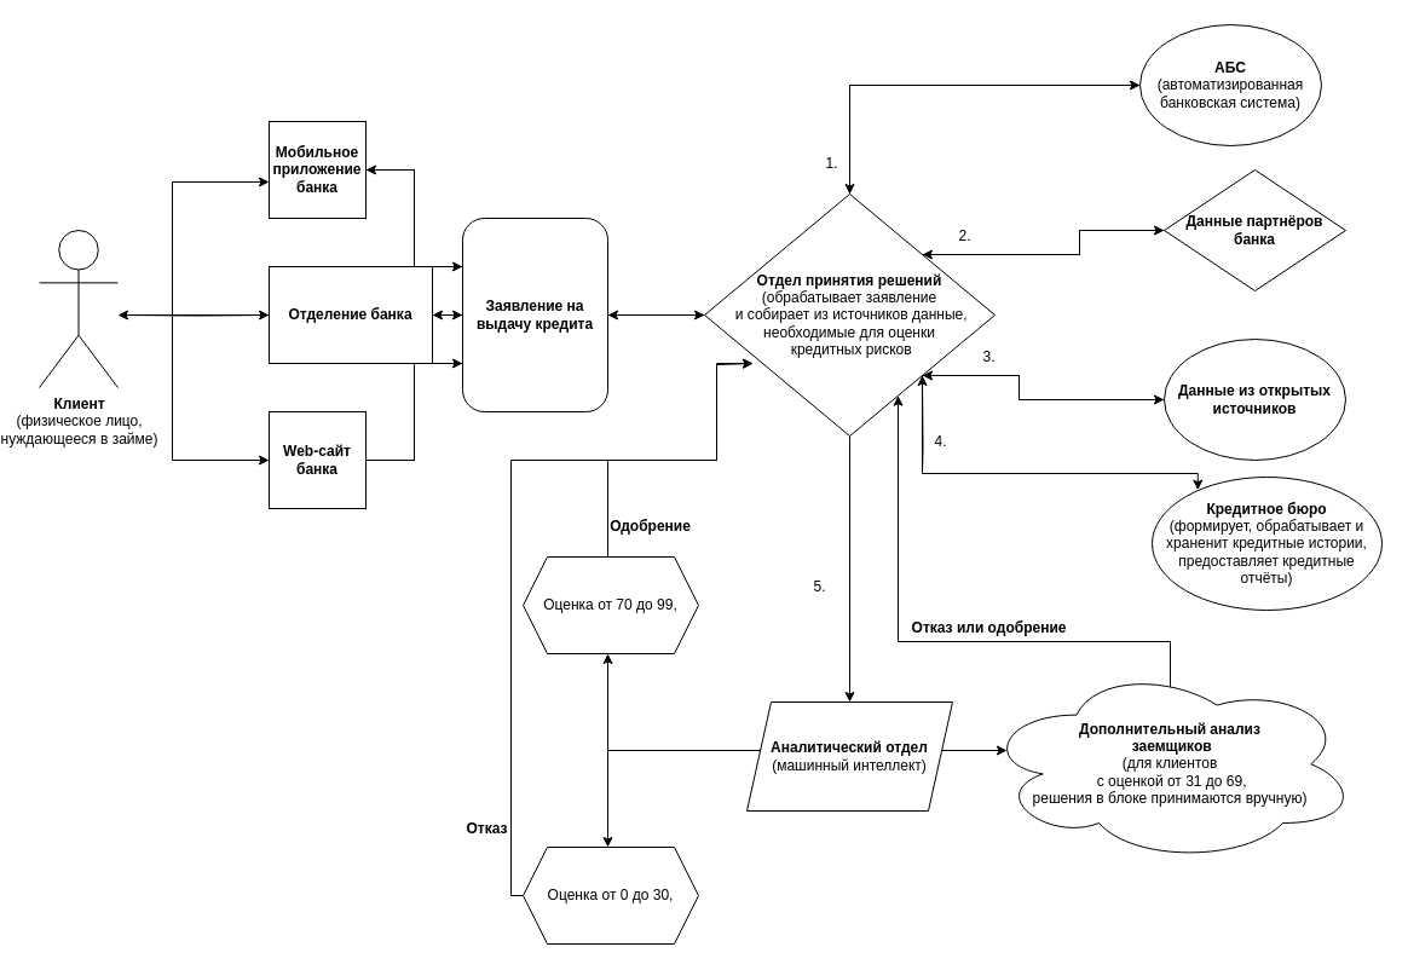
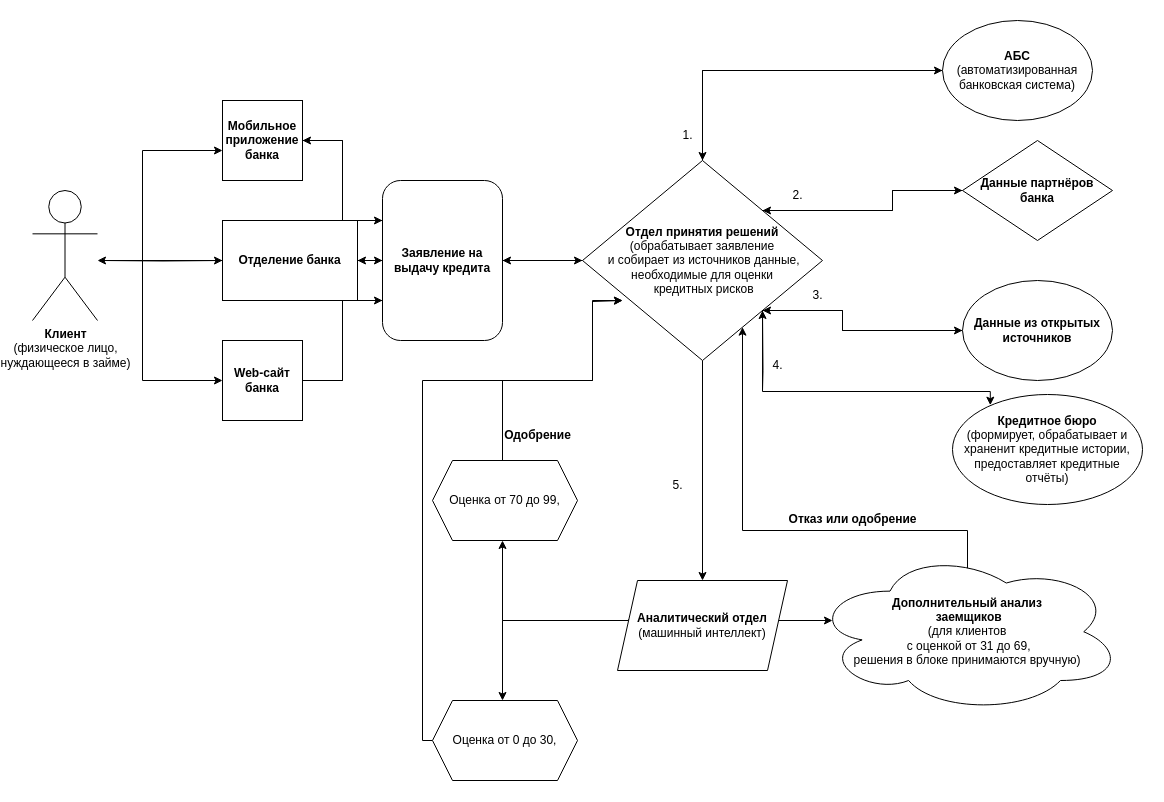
- <mxCell id="48" value="&lt;b&gt;Отказ или одобрение&lt;/b&gt;" style="text;html=1;align=center;verticalAlign=middle;resizable=0;points=[];autosize=1;strokeColor=none;fillColor=none;" vertex="1" parent="1"><mxGeometry x="730" y="504" width="150" height="30" as="geometry" /></mxCell>
+ <mxCell id="48" value="&lt;b&gt;Отказ или одобрение&lt;/b&gt;" style="text;html=1;align=center;verticalAlign=middle;resizable=0;points=[];autosize=1;strokeColor=none;fillColor=none;" vertex="1" parent="1"><mxGeometry x="765" y="504" width="150" height="30" as="geometry" /></mxCell>
- <mxCell id="50" value="&lt;b style=&quot;&quot;&gt;Отказ&lt;/b&gt;" style="text;html=1;align=center;verticalAlign=middle;resizable=0;points=[];autosize=1;strokeColor=none;fillColor=none;" vertex="1" parent="1"><mxGeometry x="360" y="670" width="60" height="30" as="geometry" /></mxCell>
